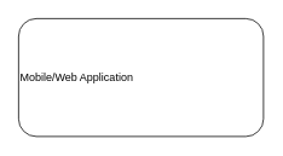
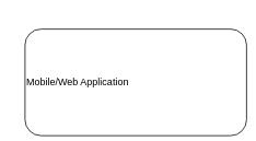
- <mxCell id="2" value="Mobile/Web Application" style="rounded=1;whiteSpace=wrap;html=1;align=left;" vertex="1" parent="1"><mxGeometry x="20" y="20" width="270" height="130" as="geometry" /></mxCell>
+ <mxCell id="2" value="Mobile/Web Application" style="rounded=1;whiteSpace=wrap;html=1;align=left;" vertex="1" parent="1"><mxGeometry x="30" y="35" width="270" height="130" as="geometry" /></mxCell>
